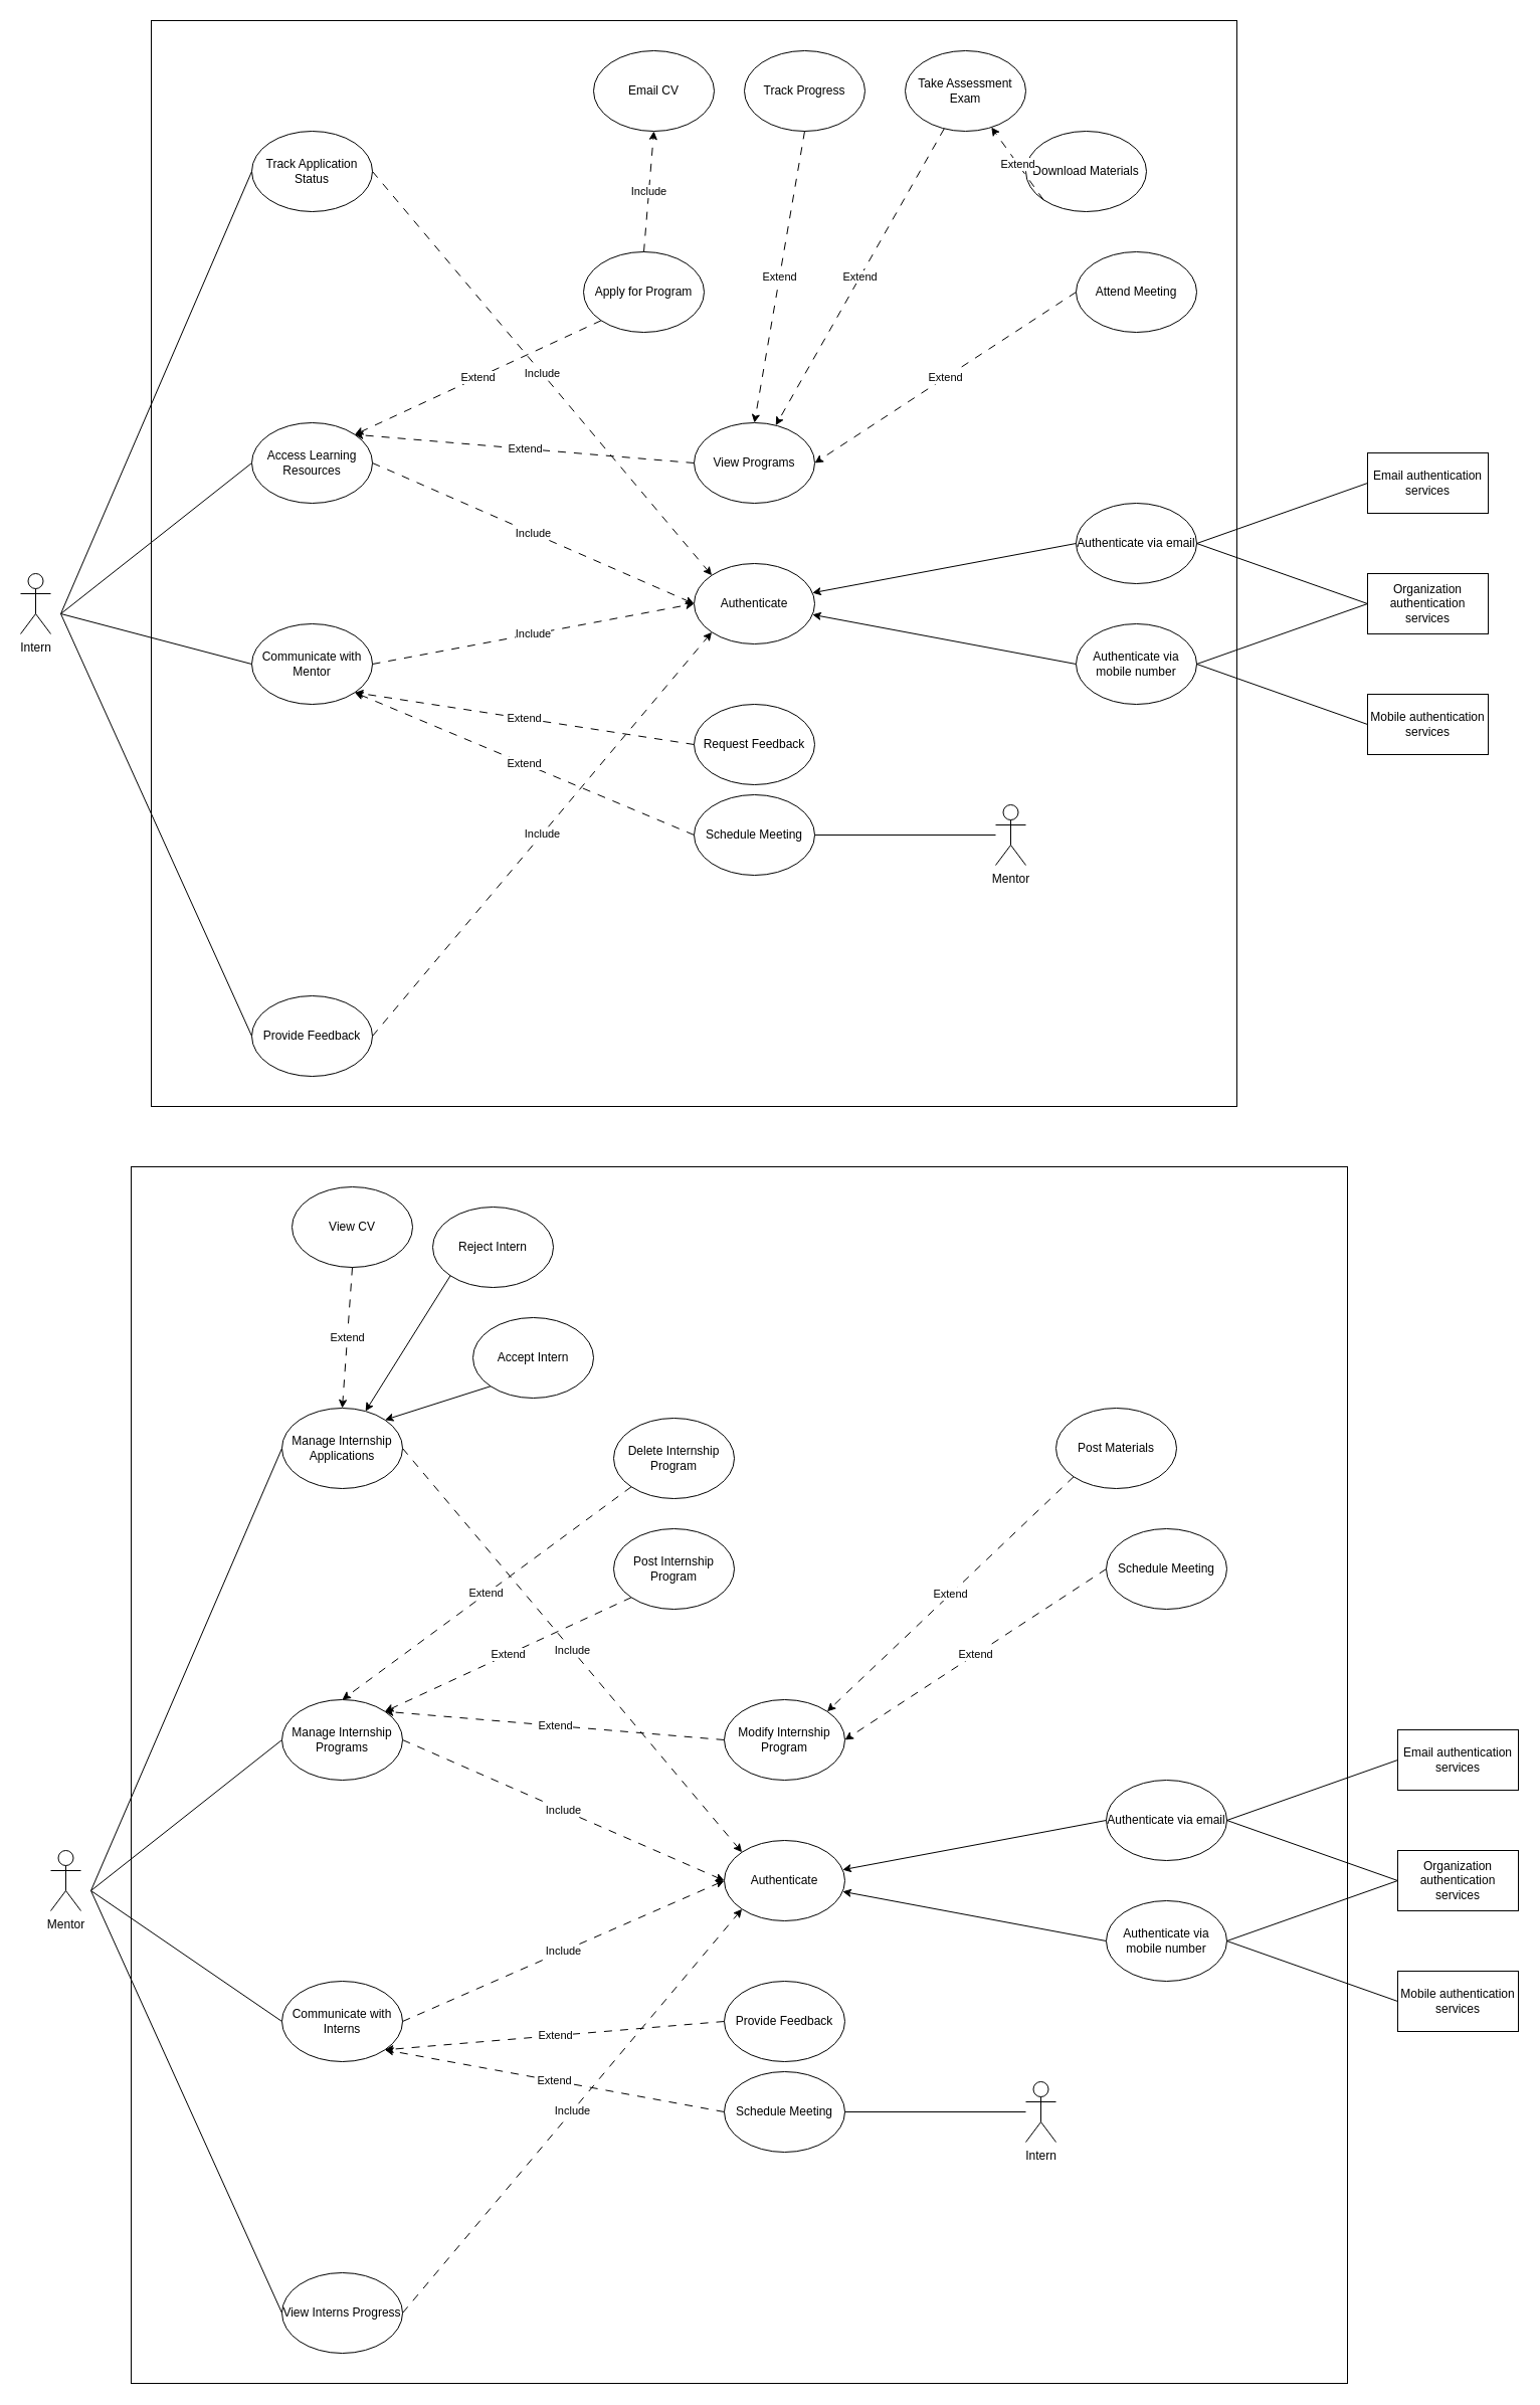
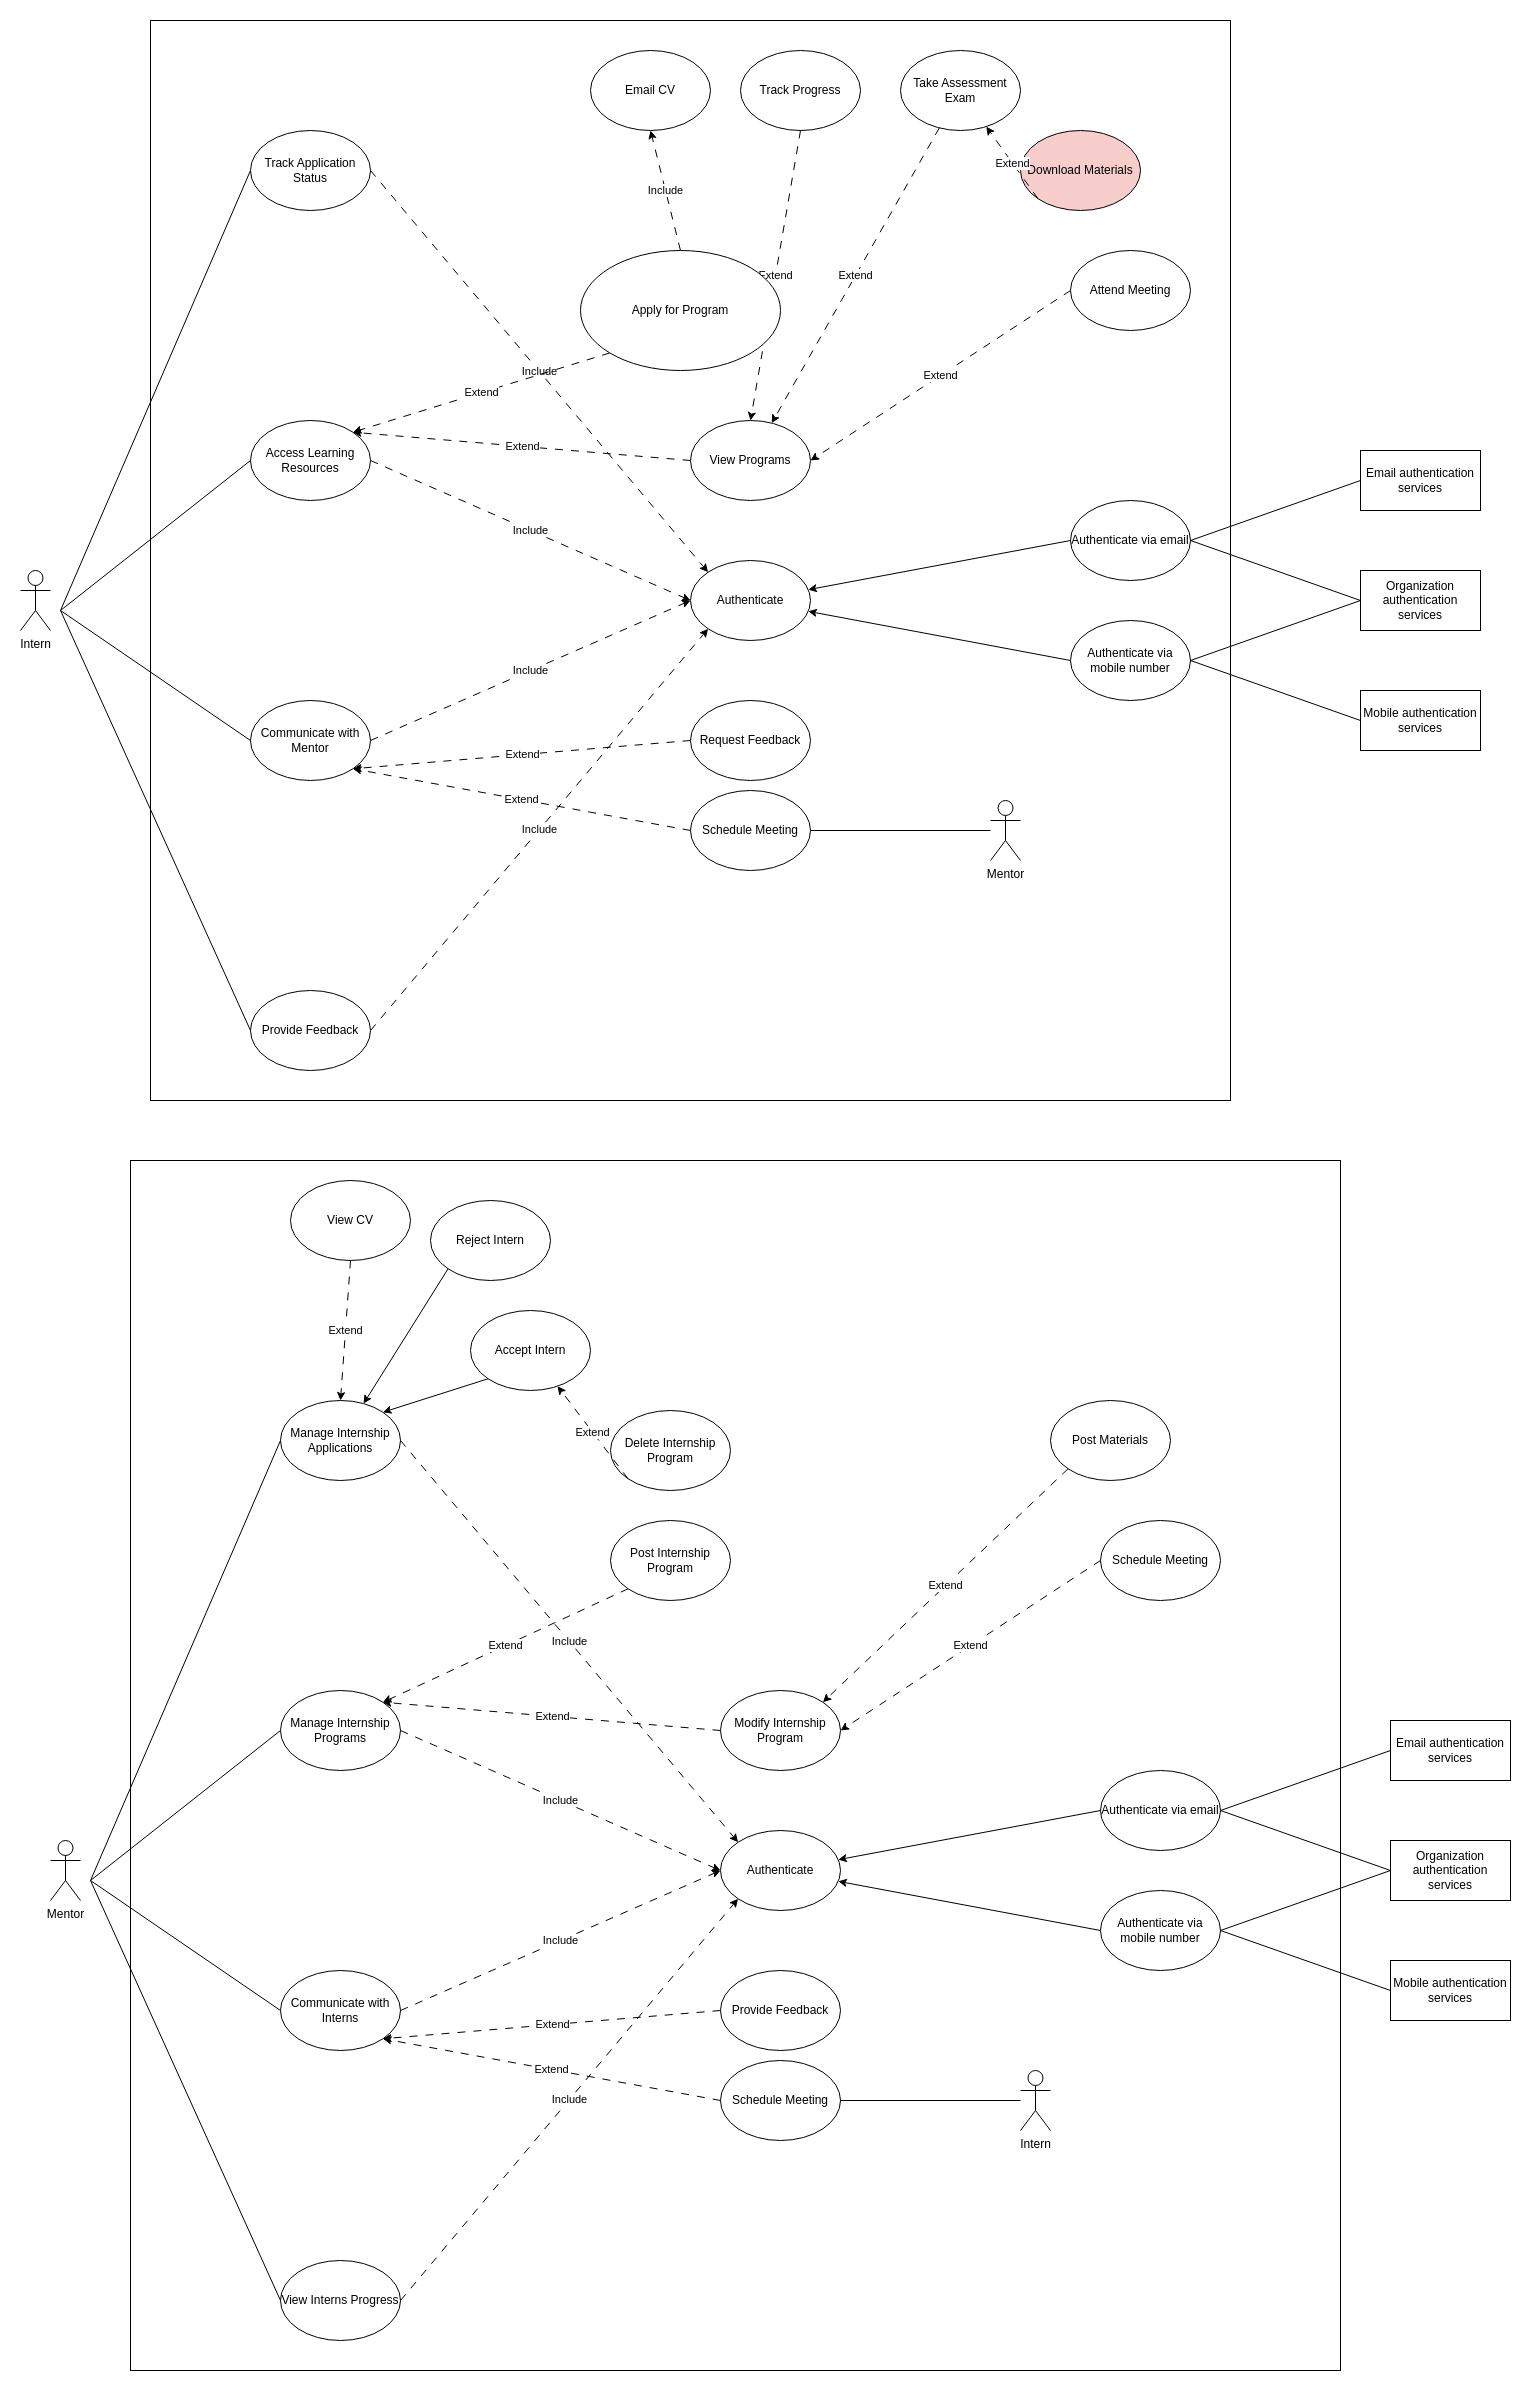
- <mxCell id="33" value="Download Materials" style="ellipse;whiteSpace=wrap;html=1;" parent="1" vertex="1"><mxGeometry x="1020" y="130" width="120" height="80" as="geometry" /></mxCell>
+ <mxCell id="33" value="Download Materials" style="ellipse;whiteSpace=wrap;html=1;fillColor=#f8cecc;" parent="1" vertex="1"><mxGeometry x="1020" y="130" width="120" height="80" as="geometry" /></mxCell>
- <mxCell id="44" value="Apply for Program" style="ellipse;whiteSpace=wrap;html=1;" parent="1" vertex="1"><mxGeometry x="580" y="250" width="120" height="80" as="geometry" /></mxCell>
+ <mxCell id="44" value="Apply for Program" style="ellipse;whiteSpace=wrap;html=1;" parent="1" vertex="1"><mxGeometry x="580" y="250" width="200" height="120" as="geometry" /></mxCell>
- <mxCell id="4" value="Communicate with Mentor" style="ellipse;whiteSpace=wrap;html=1;" parent="1" vertex="1"><mxGeometry x="250" y="620" width="120" height="80" as="geometry" /></mxCell>
+ <mxCell id="4" value="Communicate with Mentor" style="ellipse;whiteSpace=wrap;html=1;" parent="1" vertex="1"><mxGeometry x="250" y="700" width="120" height="80" as="geometry" /></mxCell>
- <mxCell id="87" value="Extend" style="endArrow=classic;html=1;rounded=0;dashed=1;dashPattern=8 8;entryX=0.5;entryY=0;entryDx=0;entryDy=0;exitX=0;exitY=1;exitDx=0;exitDy=0;" parent="1" source="86" target="51" edge="1"><mxGeometry width="50" height="50" relative="1" as="geometry"><mxPoint x="566" y="1530" as="sourcePoint" /><mxPoint x="320" y="1644" as="targetPoint" /></mxGeometry></mxCell>
+ <mxCell id="87" value="Extend" style="endArrow=classic;html=1;rounded=0;dashed=1;dashPattern=8 8;exitX=0;exitY=1;exitDx=0;exitDy=0;" parent="1" source="86" target="89" edge="1"><mxGeometry width="50" height="50" relative="1" as="geometry"><mxPoint x="566" y="1530" as="sourcePoint" /><mxPoint x="320" y="1644" as="targetPoint" /></mxGeometry></mxCell>
